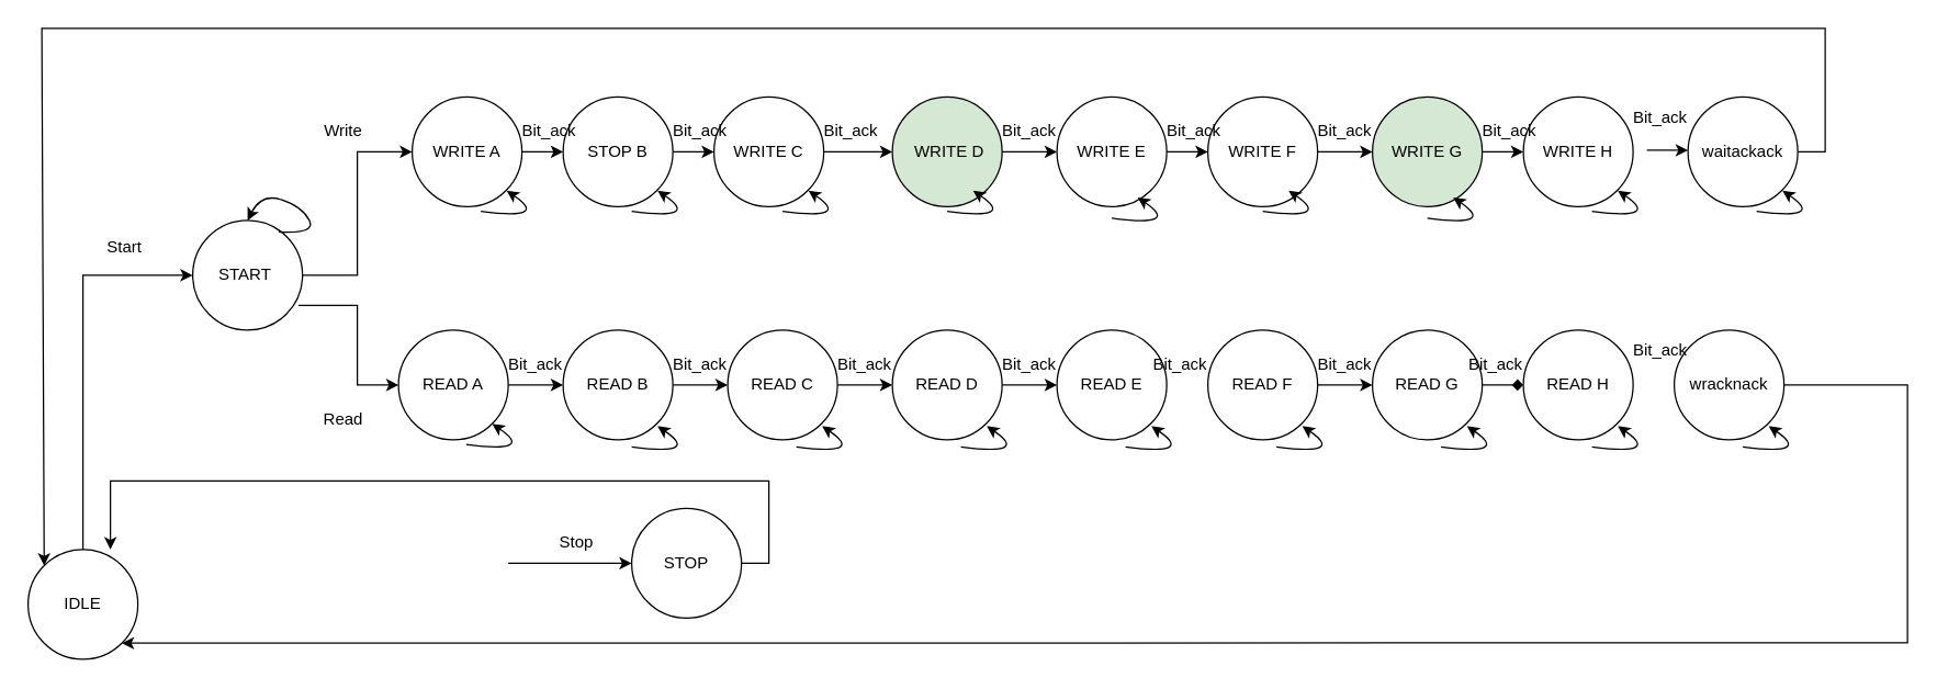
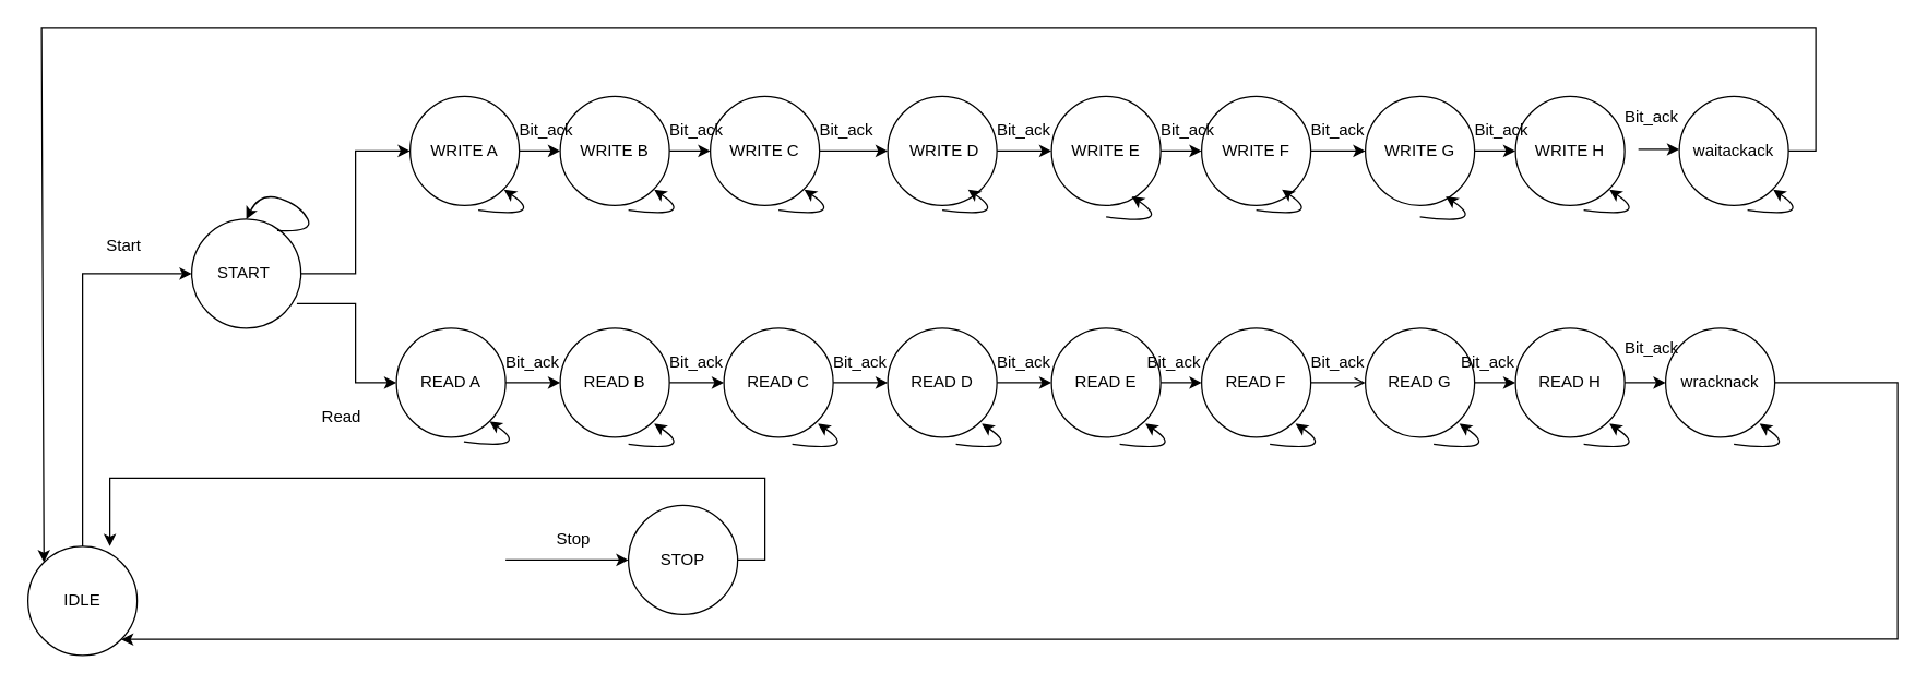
- <mxCell id="16" value="Write" style="text;html=1;strokeColor=none;fillColor=none;align=center;verticalAlign=middle;whiteSpace=wrap;rounded=0;" parent="1" vertex="1"><mxGeometry x="220" y="80" width="60" height="30" as="geometry" /></mxCell>
- <mxCell id="29" value="STOP B" style="ellipse;whiteSpace=wrap;html=1;aspect=fixed;" parent="1" vertex="1"><mxGeometry x="410" y="70" width="80" height="80" as="geometry" /></mxCell>
+ <mxCell id="29" value="WRITE B" style="ellipse;whiteSpace=wrap;html=1;aspect=fixed;" parent="1" vertex="1"><mxGeometry x="410" y="70" width="80" height="80" as="geometry" /></mxCell>
- <mxCell id="33" value="&amp;nbsp;WRITE D" style="ellipse;whiteSpace=wrap;html=1;aspect=fixed;fillColor=#d5e8d4;" parent="1" vertex="1"><mxGeometry x="650" y="70" width="80" height="80" as="geometry" /></mxCell>
+ <mxCell id="33" value="&amp;nbsp;WRITE D" style="ellipse;whiteSpace=wrap;html=1;aspect=fixed;" parent="1" vertex="1"><mxGeometry x="650" y="70" width="80" height="80" as="geometry" /></mxCell>
- <mxCell id="39" value="WRITE G" style="ellipse;whiteSpace=wrap;html=1;aspect=fixed;fillColor=#d5e8d4;" parent="1" vertex="1"><mxGeometry x="1000" y="70" width="80" height="80" as="geometry" /></mxCell>
+ <mxCell id="39" value="WRITE G" style="ellipse;whiteSpace=wrap;html=1;aspect=fixed;" parent="1" vertex="1"><mxGeometry x="1000" y="70" width="80" height="80" as="geometry" /></mxCell>
+ <mxCell id="21" value="" style="edgeStyle=orthogonalEdgeStyle;rounded=0;orthogonalLoop=1;jettySize=auto;html=1;" parent="1" source="22" target="24" edge="1"><mxGeometry relative="1" as="geometry" /></mxCell>
- <mxCell id="23" value="" style="edgeStyle=orthogonalEdgeStyle;rounded=0;orthogonalLoop=1;jettySize=auto;html=1;" parent="1" source="24" target="26" edge="1"><mxGeometry relative="1" as="geometry" /></mxCell>
+ <mxCell id="23" value="" style="edgeStyle=orthogonalEdgeStyle;rounded=0;orthogonalLoop=1;jettySize=auto;html=1;endArrow=open;" parent="1" source="24" target="26" edge="1"><mxGeometry relative="1" as="geometry" /></mxCell>
- <mxCell id="25" value="" style="edgeStyle=orthogonalEdgeStyle;rounded=0;orthogonalLoop=1;jettySize=auto;html=1;endArrow=diamond;" parent="1" source="26" target="27" edge="1"><mxGeometry relative="1" as="geometry" /></mxCell>
+ <mxCell id="25" value="" style="edgeStyle=orthogonalEdgeStyle;rounded=0;orthogonalLoop=1;jettySize=auto;html=1;" parent="1" source="26" target="27" edge="1"><mxGeometry relative="1" as="geometry" /></mxCell>
+ <mxCell id="56" value="" style="endArrow=classic;html=1;rounded=0;entryX=0;entryY=0.5;entryDx=0;entryDy=0;exitX=1;exitY=0.5;exitDx=0;exitDy=0;" parent="1" source="27" target="55" edge="1"><mxGeometry width="50" height="50" relative="1" as="geometry"><mxPoint x="740" y="380" as="sourcePoint" /><mxPoint x="790" y="330" as="targetPoint" /></mxGeometry></mxCell>
